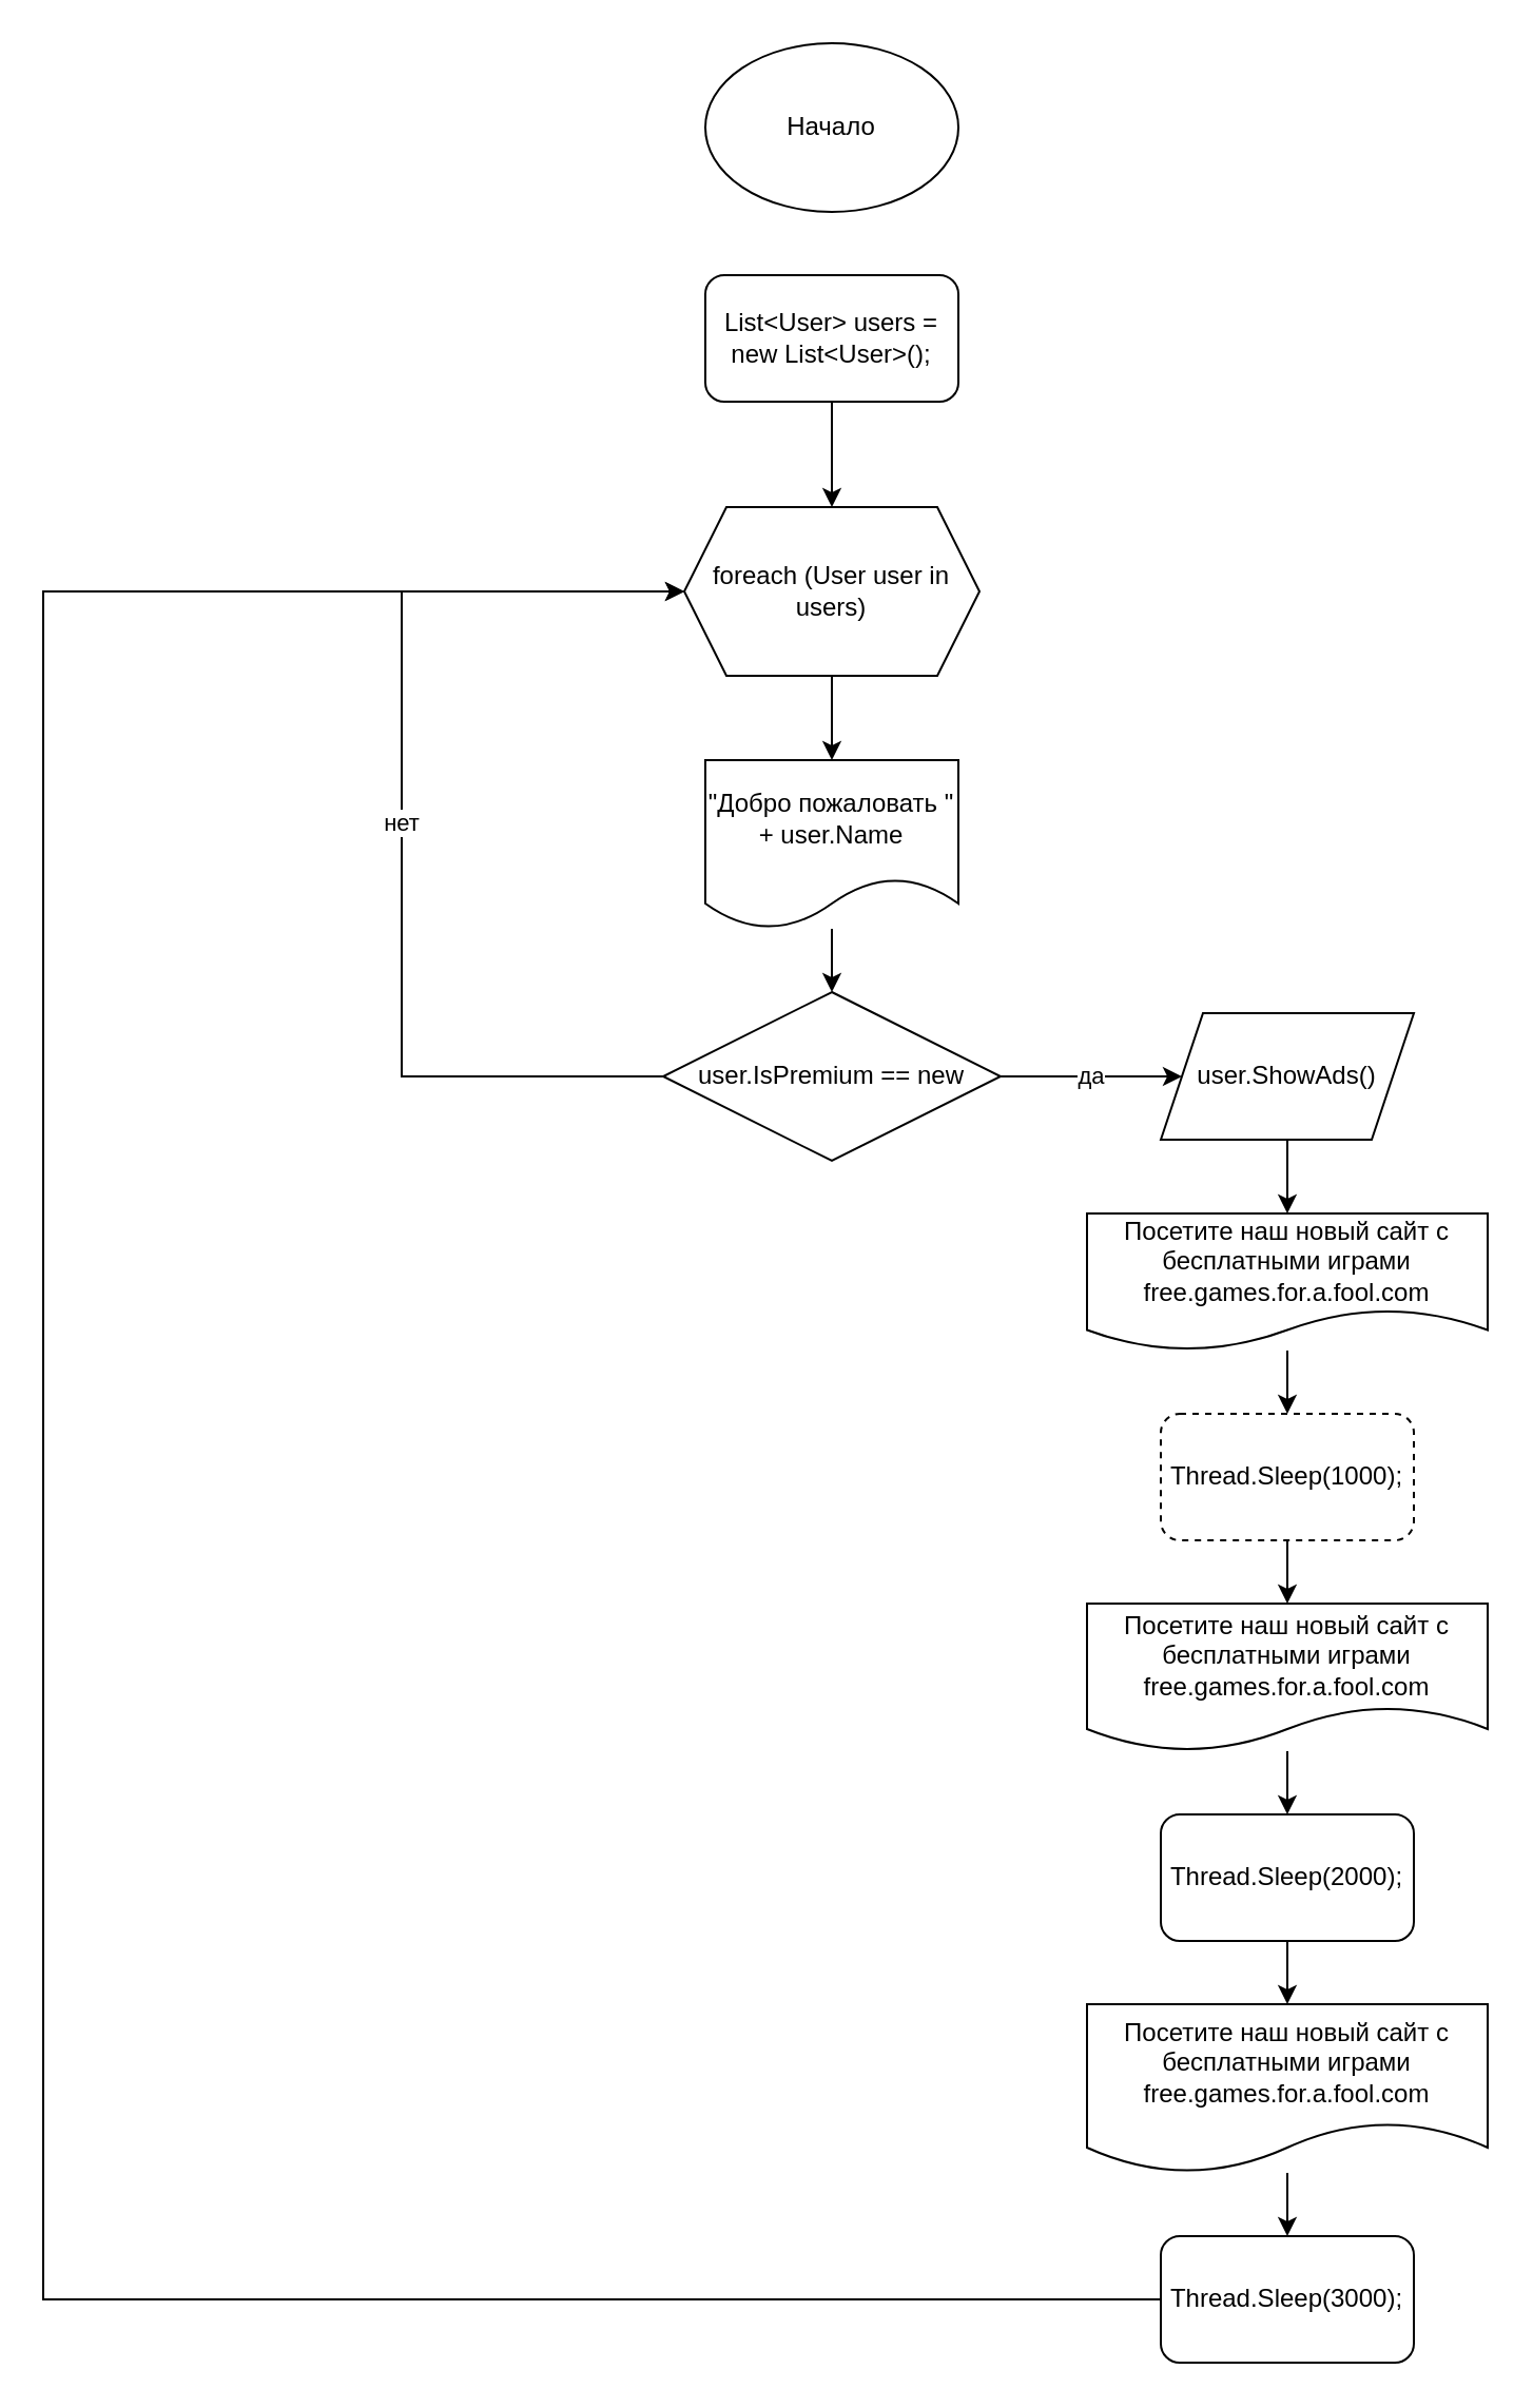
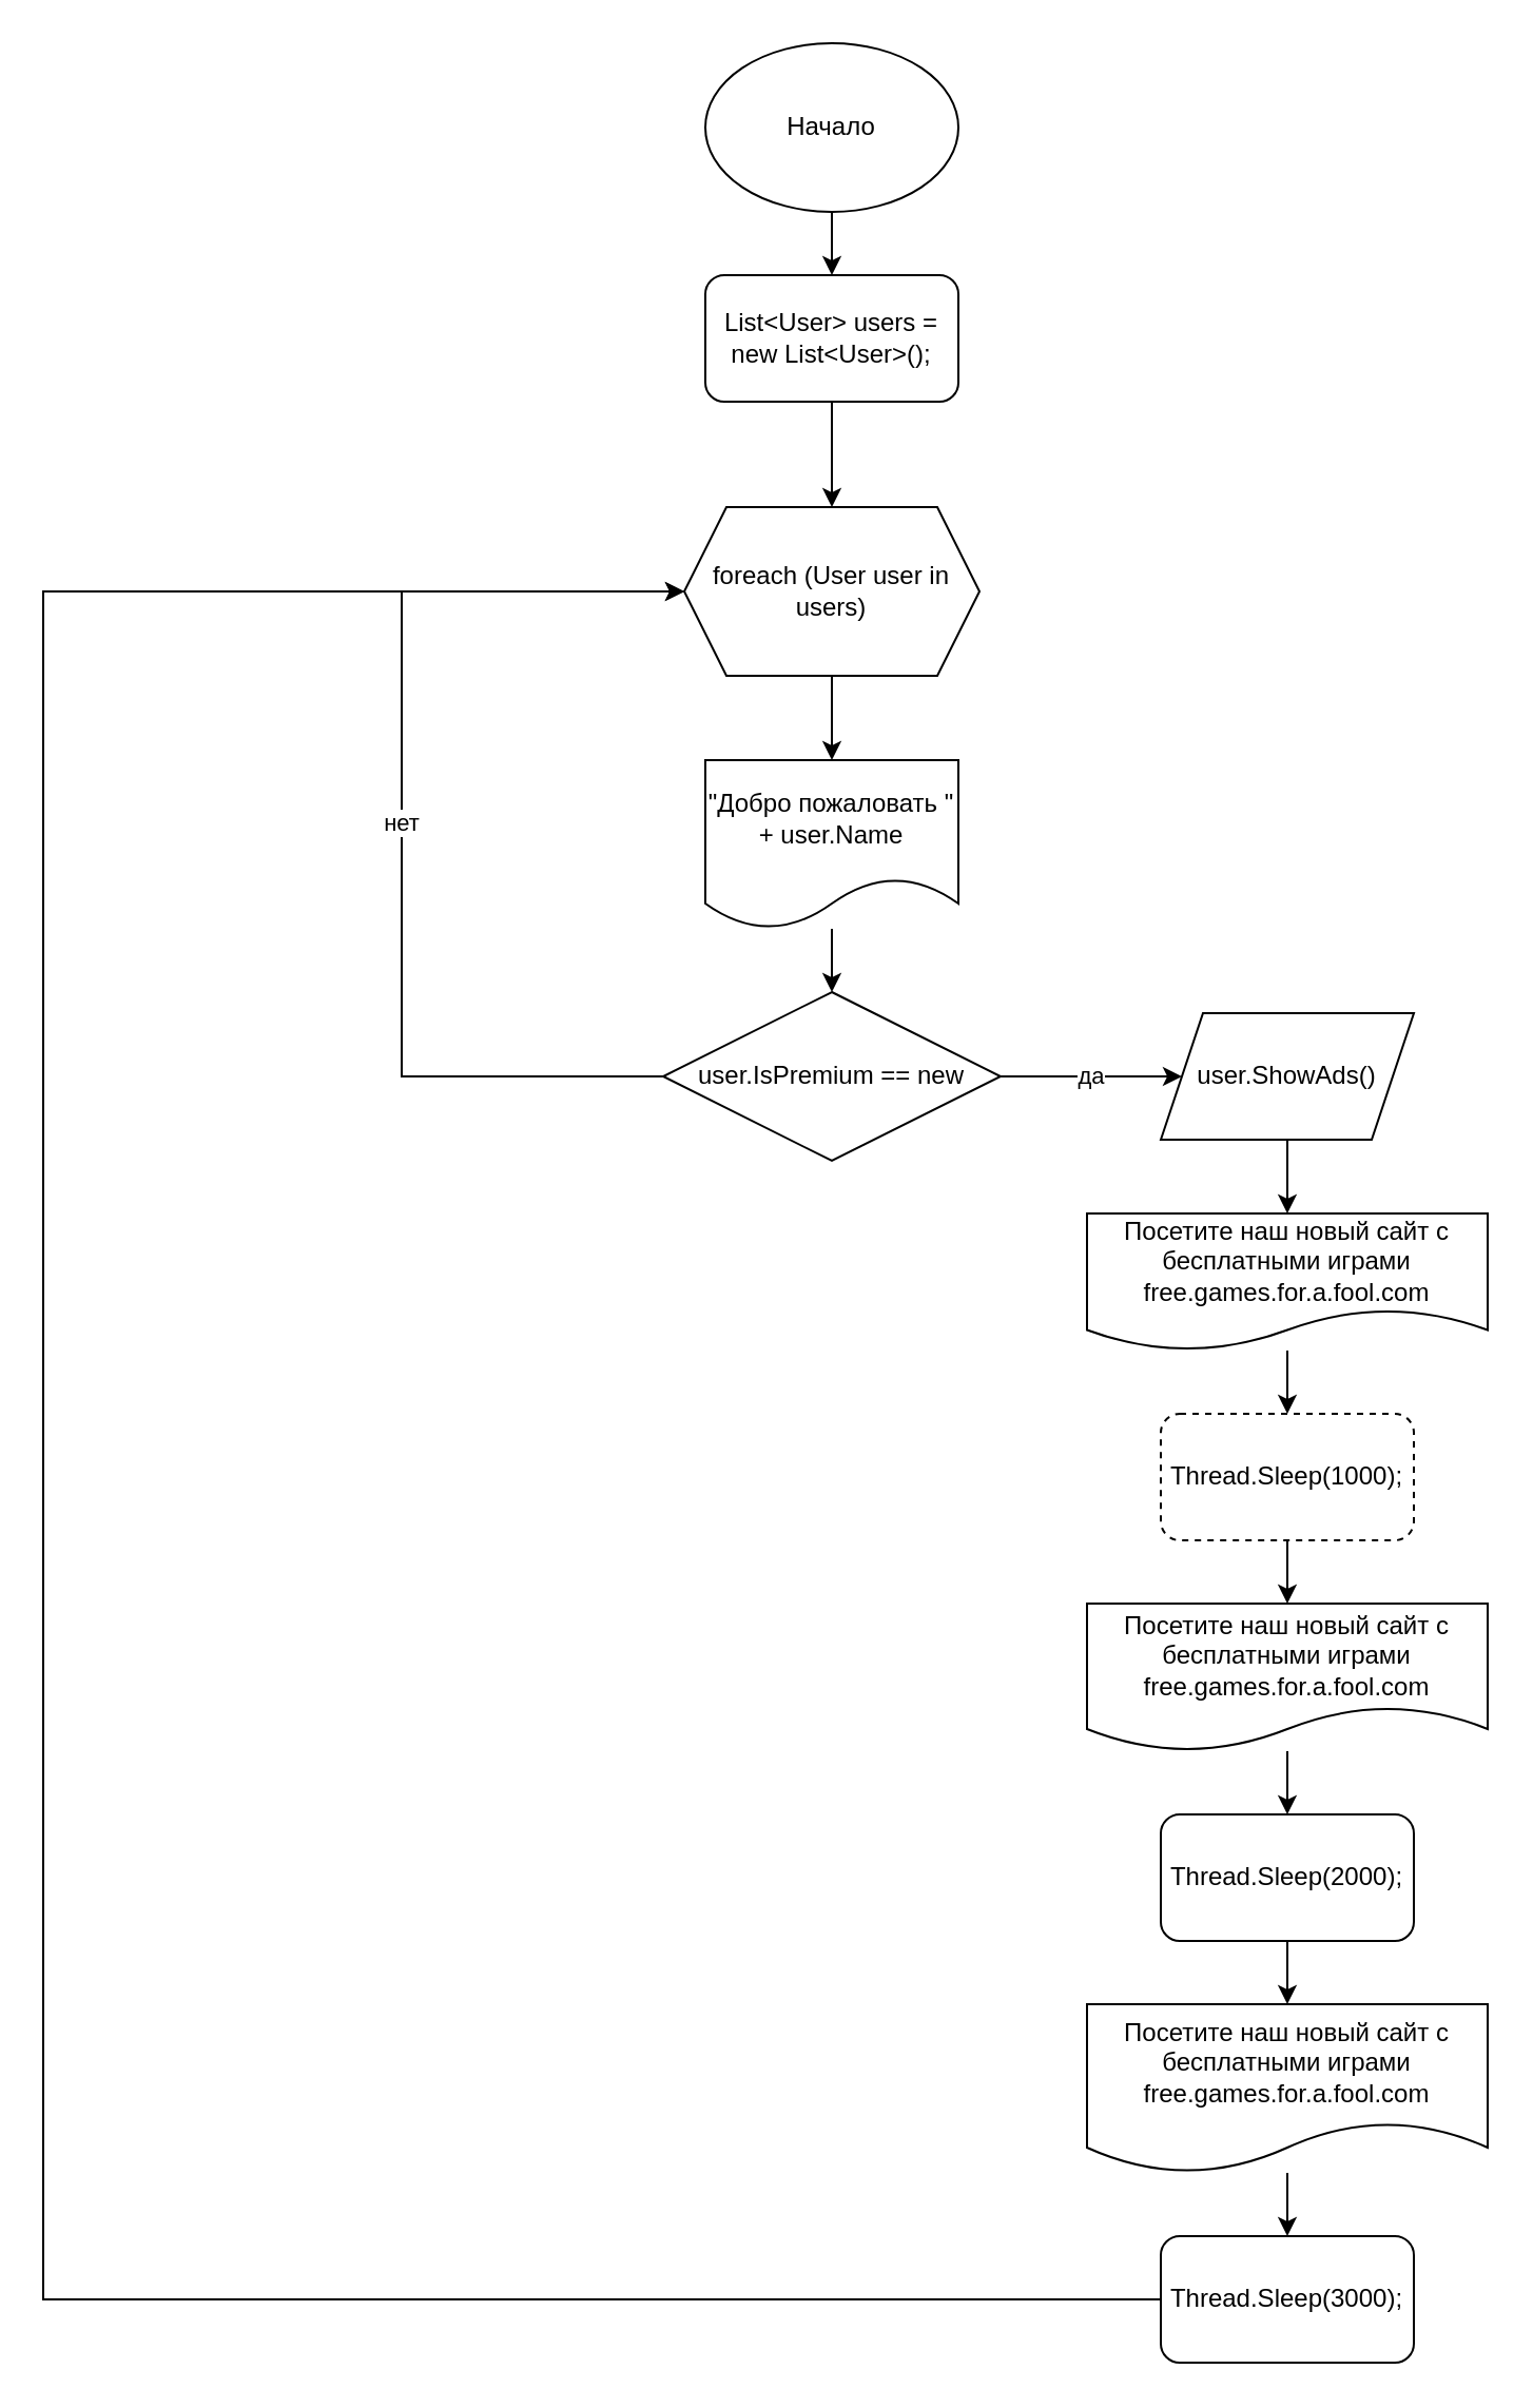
+ <mxCell id="2" style="edgeStyle=orthogonalEdgeStyle;rounded=0;orthogonalLoop=1;jettySize=auto;html=1;entryX=0.5;entryY=0;entryDx=0;entryDy=0;" edge="1" parent="1" source="3" target="5"><mxGeometry relative="1" as="geometry" /></mxCell>
